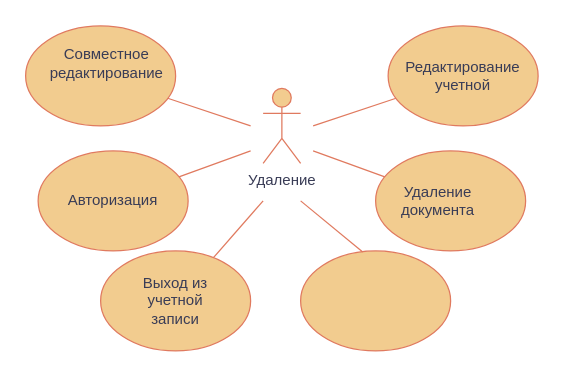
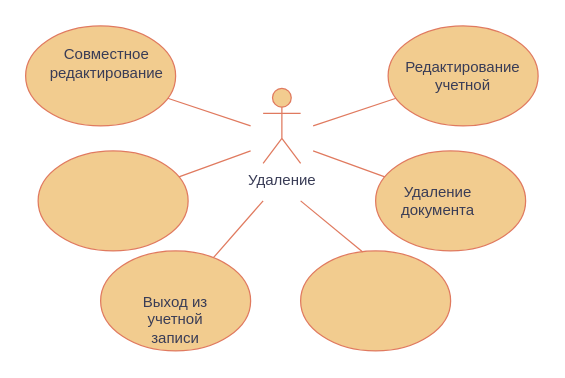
- <mxCell id="12" value="Авторизация" style="text;html=1;align=center;verticalAlign=middle;whiteSpace=wrap;rounded=0;labelBackgroundColor=none;fontColor=#393C56;" vertex="1" parent="10"><mxGeometry x="30" y="25" width="60" height="30" as="geometry" /></mxCell>
- <mxCell id="24" value="Выход из учетной записи" style="text;html=1;align=center;verticalAlign=middle;whiteSpace=wrap;rounded=0;labelBackgroundColor=none;fontColor=#393C56;" vertex="1" parent="22"><mxGeometry x="30" y="25" width="60" height="30" as="geometry" /></mxCell>
+ <mxCell id="24" value="Выход из учетной записи" style="text;html=1;align=center;verticalAlign=middle;whiteSpace=wrap;rounded=0;labelBackgroundColor=none;fontColor=#393C56;" vertex="1" parent="22"><mxGeometry x="30" y="40" width="60" height="30" as="geometry" /></mxCell>
